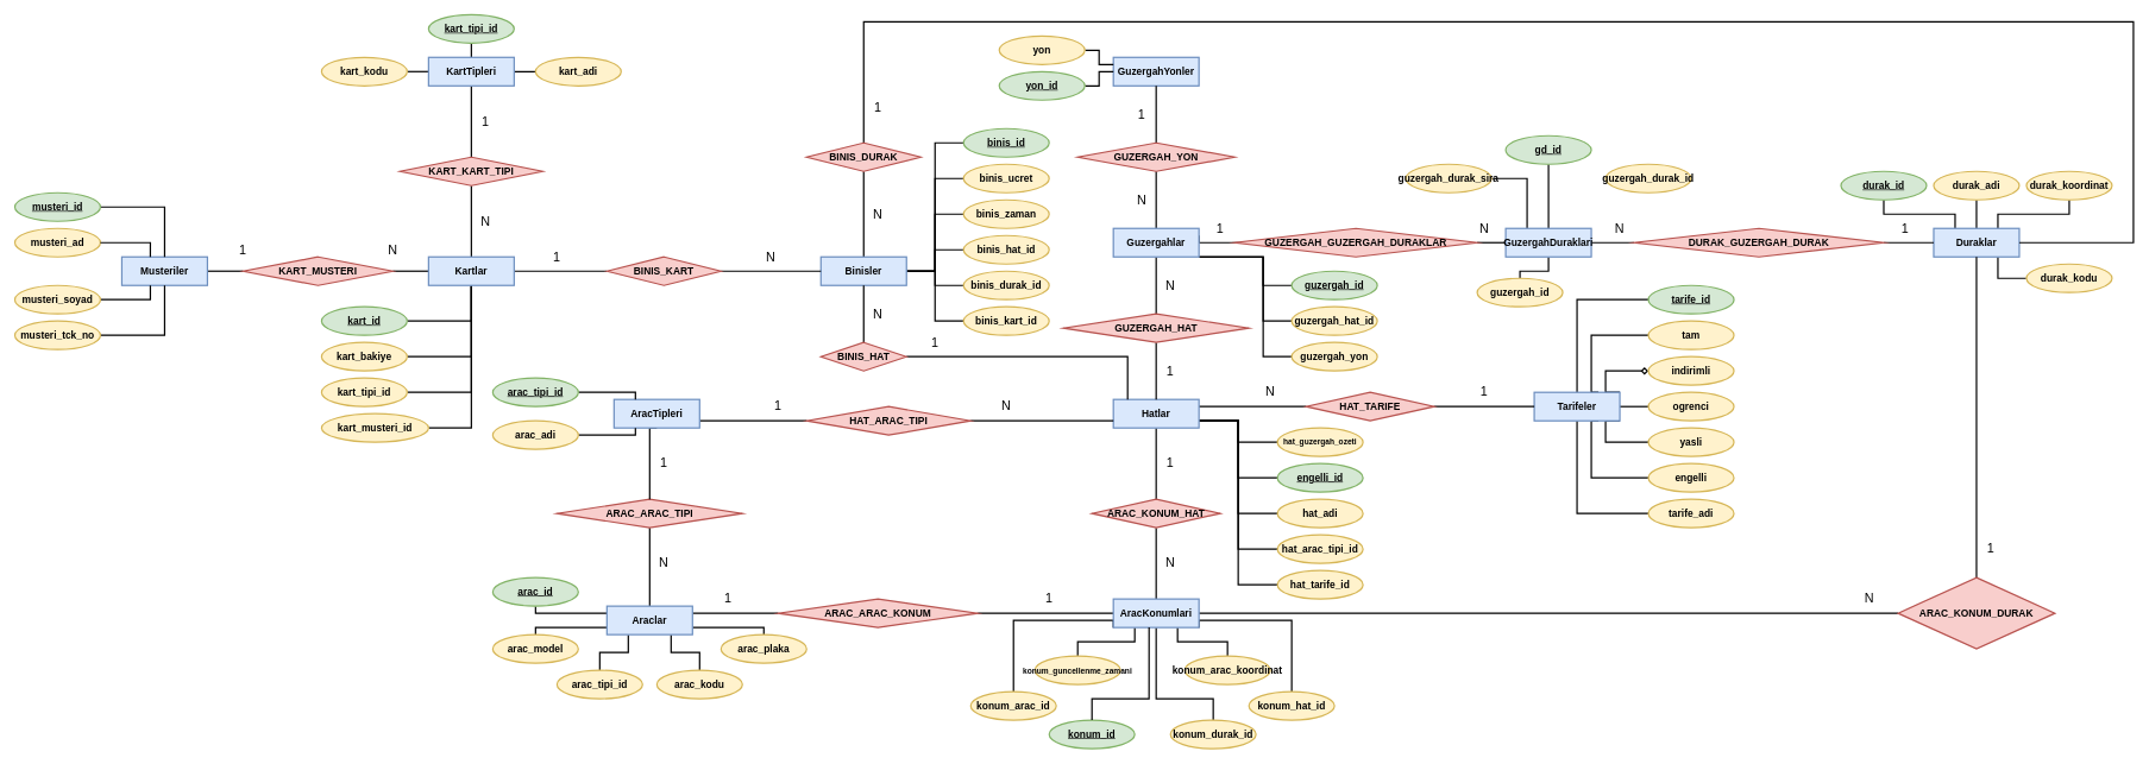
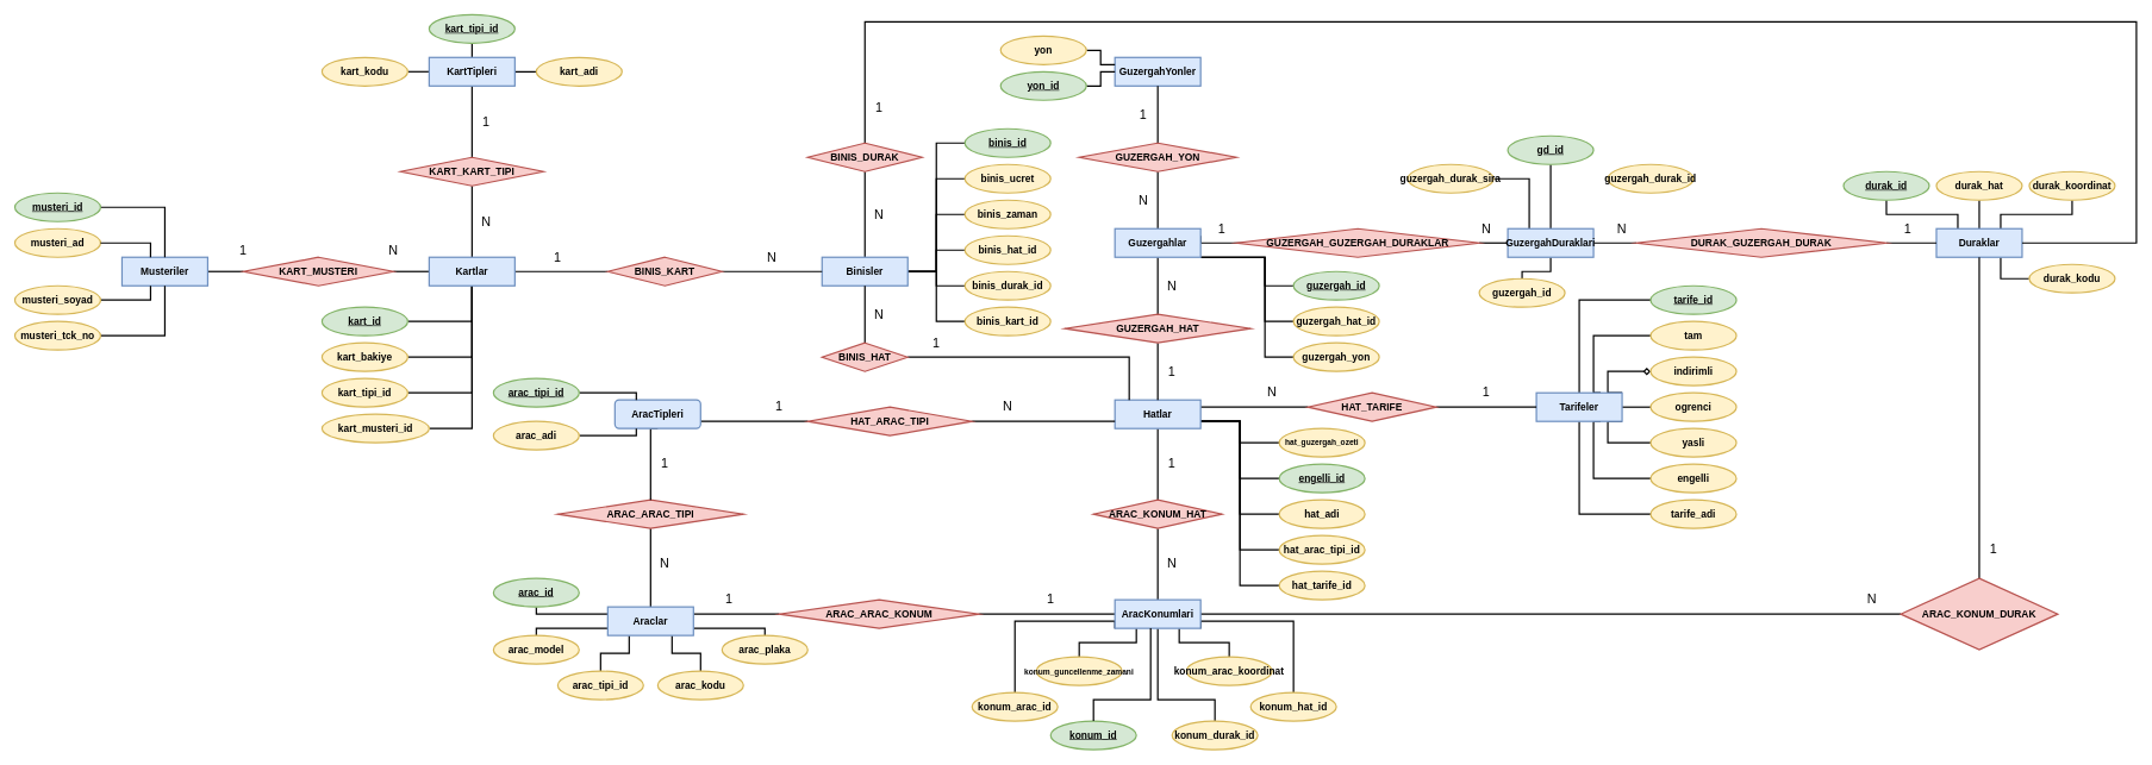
- <mxCell id="134" value="durak_adi" style="ellipse;whiteSpace=wrap;html=1;fontSize=14;fillColor=#fff2cc;strokeColor=#d6b656;rounded=0;glass=0;fontStyle=1;strokeWidth=2;" parent="1" vertex="1"><mxGeometry x="2710" y="240" width="120" height="40" as="geometry" /></mxCell>
+ <mxCell id="134" value="durak_hat" style="ellipse;whiteSpace=wrap;html=1;fontSize=14;fillColor=#fff2cc;strokeColor=#d6b656;rounded=0;glass=0;fontStyle=1;strokeWidth=2;" parent="1" vertex="1"><mxGeometry x="2710" y="240" width="120" height="40" as="geometry" /></mxCell>
- <mxCell id="59" value="AracTipleri" style="rounded=0;whiteSpace=wrap;html=1;fillColor=#dae8fc;strokeColor=#6c8ebf;glass=0;fontStyle=1;fontSize=14;strokeWidth=2;" parent="1" vertex="1"><mxGeometry x="860" y="560" width="120" height="40" as="geometry" /></mxCell>
+ <mxCell id="59" value="AracTipleri" style="whiteSpace=wrap;html=1;fillColor=#dae8fc;strokeColor=#6c8ebf;glass=0;fontStyle=1;fontSize=14;strokeWidth=2;rounded=1;" parent="1" vertex="1"><mxGeometry x="860" y="560" width="120" height="40" as="geometry" /></mxCell>
